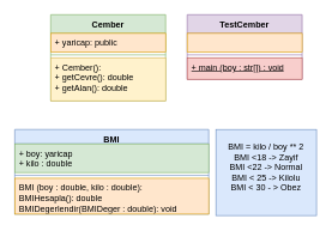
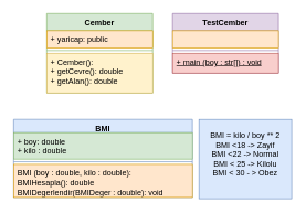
- <mxCell id="11" value="+ boy: yaricap&lt;div&gt;+ kilo : double&lt;/div&gt;" style="text;strokeColor=#82b366;fillColor=#d5e8d4;align=left;verticalAlign=top;spacingLeft=4;spacingRight=4;overflow=hidden;rotatable=0;points=[[0,0.5],[1,0.5]];portConstraint=eastwest;whiteSpace=wrap;html=1;" vertex="1" parent="10"><mxGeometry y="20" width="270" height="40" as="geometry" /></mxCell>
+ <mxCell id="11" value="+ boy: double&lt;div&gt;+ kilo : double&lt;/div&gt;" style="text;strokeColor=#82b366;fillColor=#d5e8d4;align=left;verticalAlign=top;spacingLeft=4;spacingRight=4;overflow=hidden;rotatable=0;points=[[0,0.5],[1,0.5]];portConstraint=eastwest;whiteSpace=wrap;html=1;" vertex="1" parent="10"><mxGeometry y="20" width="270" height="40" as="geometry" /></mxCell>
